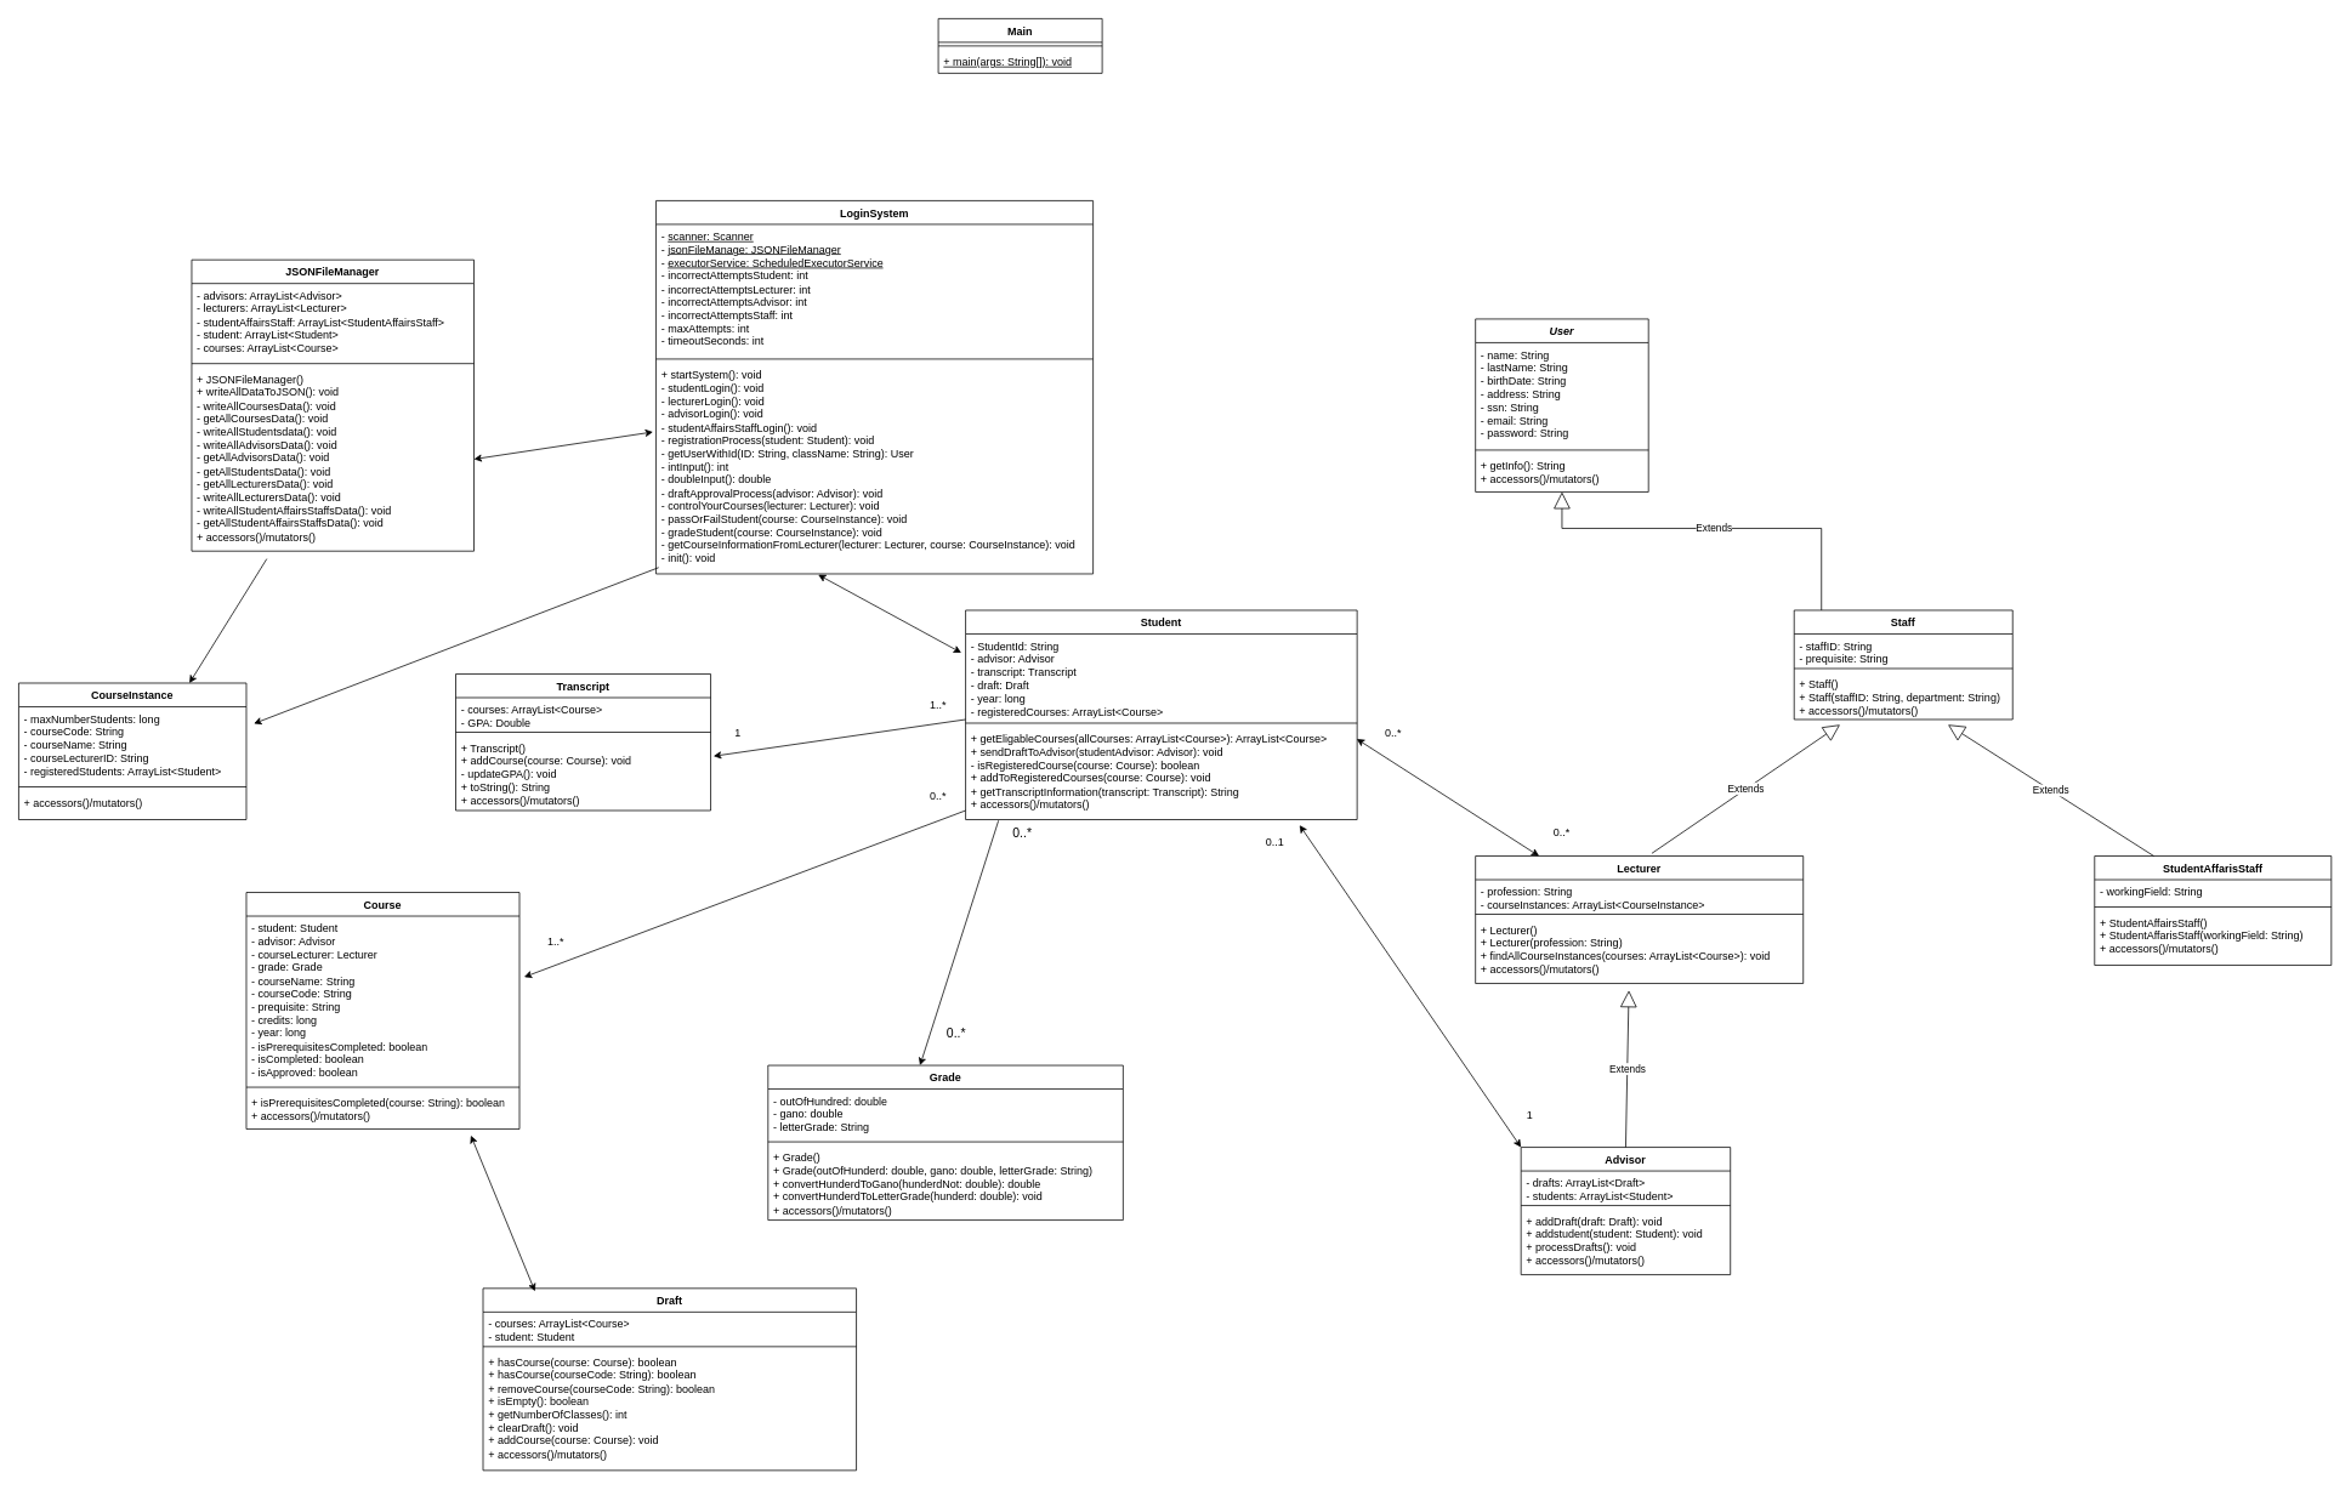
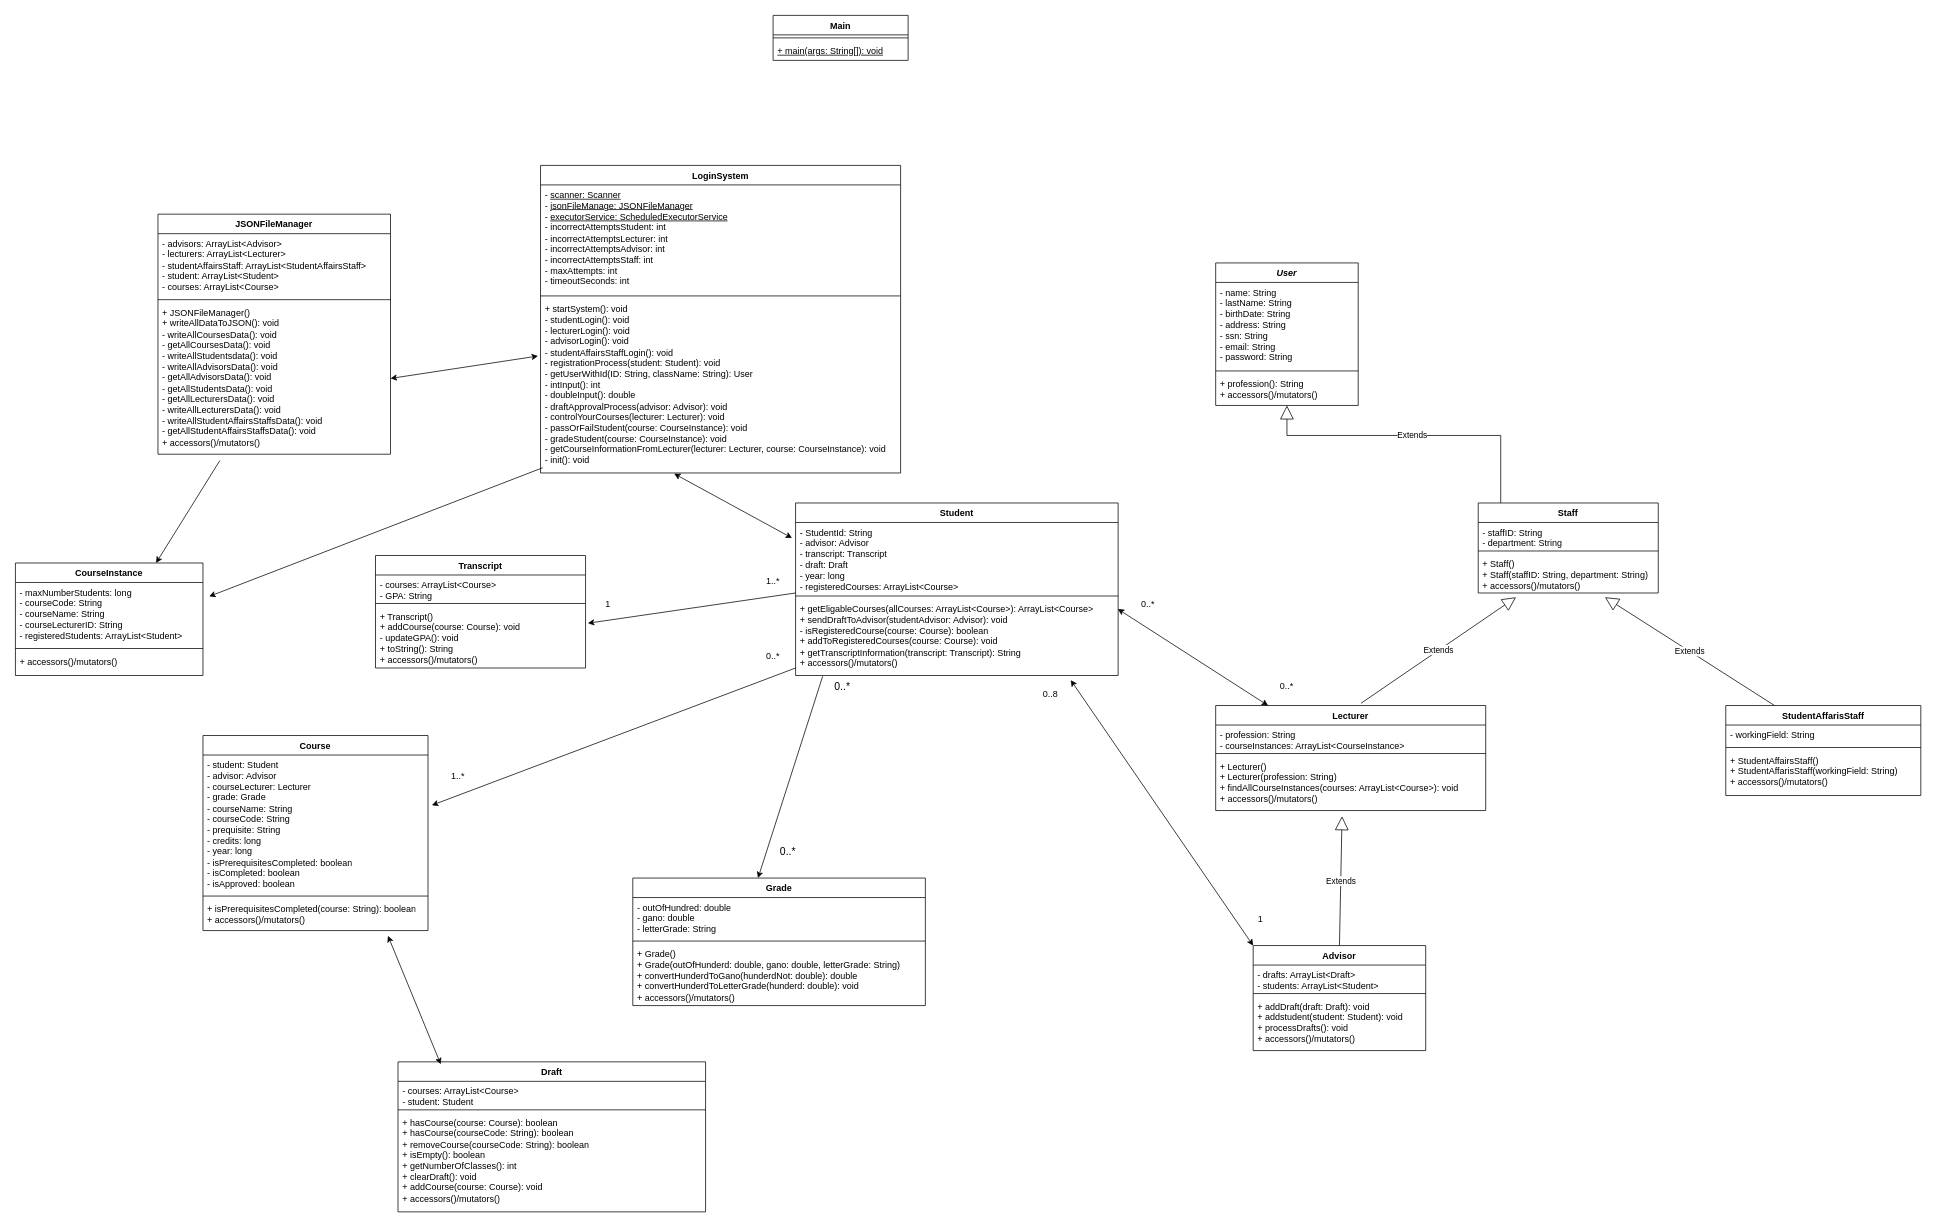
- <mxCell id="21" value="+ getInfo(): String&lt;br&gt;+ accessors()/mutators()" style="text;strokeColor=none;fillColor=none;align=left;verticalAlign=top;spacingLeft=4;spacingRight=4;overflow=hidden;rotatable=0;points=[[0,0.5],[1,0.5]];portConstraint=eastwest;whiteSpace=wrap;html=1;" parent="18" vertex="1"><mxGeometry y="148" width="190" height="42" as="geometry" /></mxCell>
+ <mxCell id="21" value="+ profession(): String&lt;br&gt;+ accessors()/mutators()" style="text;strokeColor=none;fillColor=none;align=left;verticalAlign=top;spacingLeft=4;spacingRight=4;overflow=hidden;rotatable=0;points=[[0,0.5],[1,0.5]];portConstraint=eastwest;whiteSpace=wrap;html=1;" parent="18" vertex="1"><mxGeometry y="148" width="190" height="42" as="geometry" /></mxCell>
- <mxCell id="11" value="- staffID: String&lt;br&gt;- prequisite: String" style="text;strokeColor=none;fillColor=none;align=left;verticalAlign=top;spacingLeft=4;spacingRight=4;overflow=hidden;rotatable=0;points=[[0,0.5],[1,0.5]];portConstraint=eastwest;whiteSpace=wrap;html=1;" parent="10" vertex="1"><mxGeometry y="26" width="240" height="34" as="geometry" /></mxCell>
+ <mxCell id="11" value="- staffID: String&lt;br&gt;- department: String" style="text;strokeColor=none;fillColor=none;align=left;verticalAlign=top;spacingLeft=4;spacingRight=4;overflow=hidden;rotatable=0;points=[[0,0.5],[1,0.5]];portConstraint=eastwest;whiteSpace=wrap;html=1;" parent="10" vertex="1"><mxGeometry y="26" width="240" height="34" as="geometry" /></mxCell>
- <mxCell id="38" value="- courses: ArrayList&amp;lt;Course&amp;gt;&lt;br&gt;- GPA: Double" style="text;strokeColor=none;fillColor=none;align=left;verticalAlign=top;spacingLeft=4;spacingRight=4;overflow=hidden;rotatable=0;points=[[0,0.5],[1,0.5]];portConstraint=eastwest;whiteSpace=wrap;html=1;" parent="37" vertex="1"><mxGeometry y="26" width="280" height="34" as="geometry" /></mxCell>
+ <mxCell id="38" value="- courses: ArrayList&amp;lt;Course&amp;gt;&lt;br&gt;- GPA: String" style="text;strokeColor=none;fillColor=none;align=left;verticalAlign=top;spacingLeft=4;spacingRight=4;overflow=hidden;rotatable=0;points=[[0,0.5],[1,0.5]];portConstraint=eastwest;whiteSpace=wrap;html=1;" parent="37" vertex="1"><mxGeometry y="26" width="280" height="34" as="geometry" /></mxCell>
- <mxCell id="61" value="0..1" style="text;html=1;strokeColor=none;fillColor=none;align=center;verticalAlign=middle;whiteSpace=wrap;rounded=0;" vertex="1" parent="1"><mxGeometry x="1370" y="910" width="60" height="30" as="geometry" /></mxCell>
+ <mxCell id="61" value="0..8" style="text;html=1;strokeColor=none;fillColor=none;align=center;verticalAlign=middle;whiteSpace=wrap;rounded=0;" vertex="1" parent="1"><mxGeometry x="1370" y="910" width="60" height="30" as="geometry" /></mxCell>
